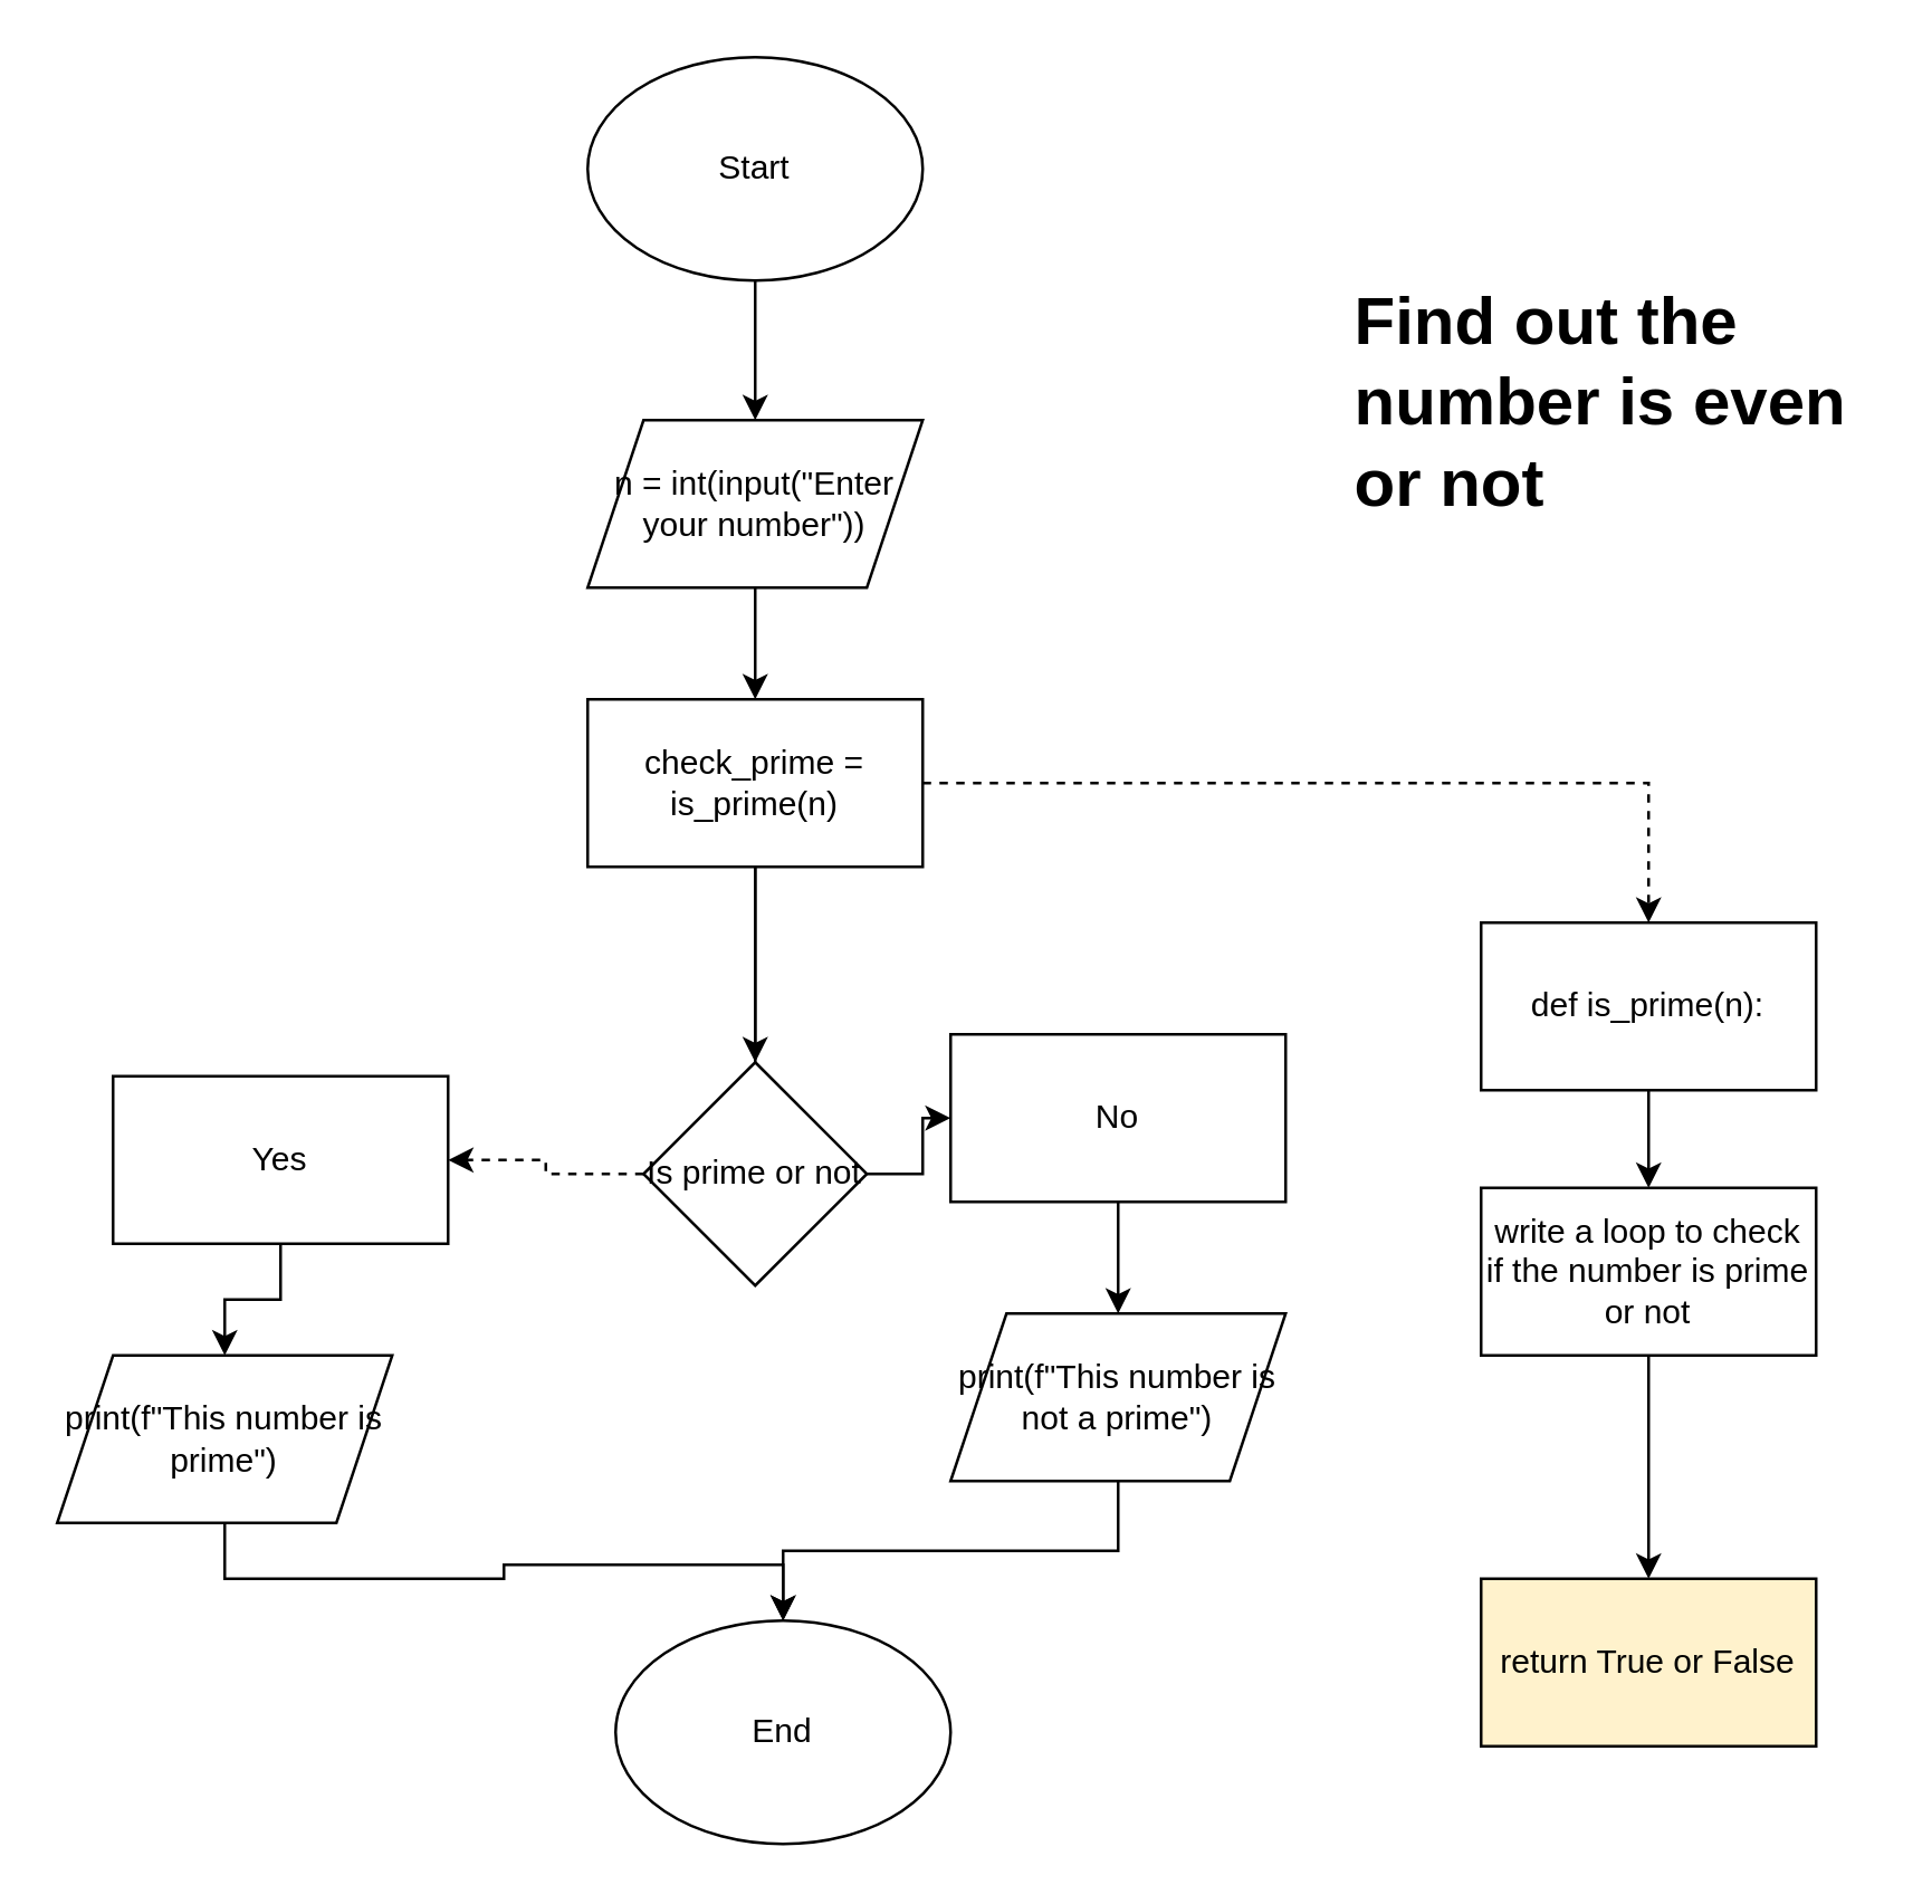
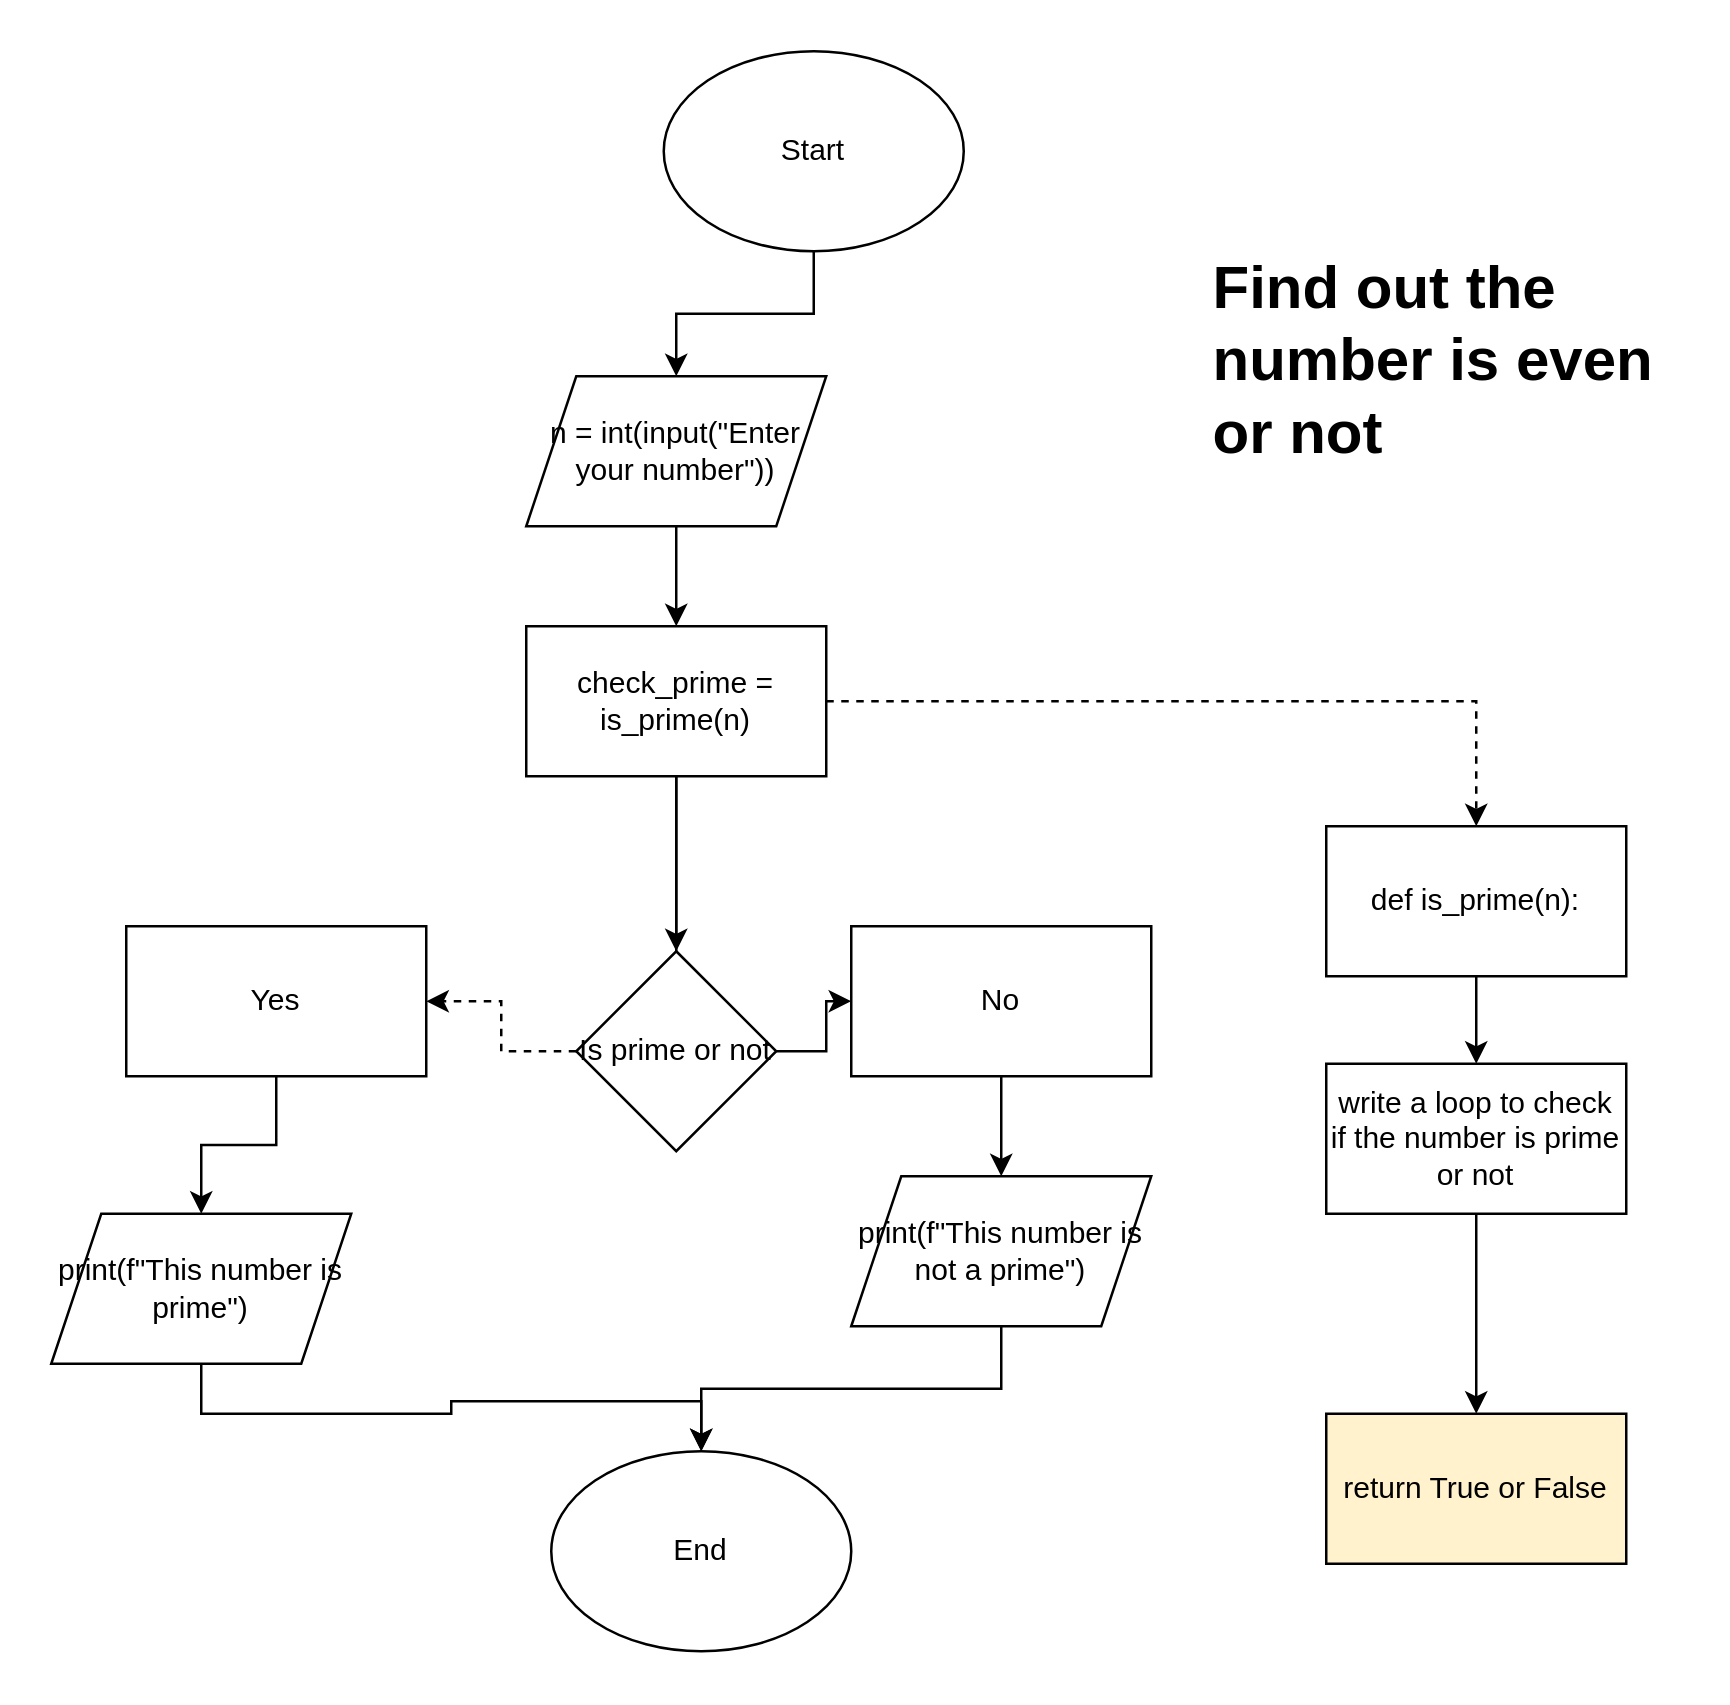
- <mxCell id="3" value="Start" style="ellipse;whiteSpace=wrap;html=1;" vertex="1" parent="1"><mxGeometry x="210" y="20" width="120" height="80" as="geometry" /></mxCell>
+ <mxCell id="3" value="Start" style="ellipse;whiteSpace=wrap;html=1;" vertex="1" parent="1"><mxGeometry x="265" y="20" width="120" height="80" as="geometry" /></mxCell>
- <mxCell id="22" value="Yes" style="whiteSpace=wrap;html=1;" vertex="1" parent="1"><mxGeometry x="40" y="385" width="120" height="60" as="geometry" /></mxCell>
+ <mxCell id="22" value="Yes" style="whiteSpace=wrap;html=1;" vertex="1" parent="1"><mxGeometry x="50" y="370" width="120" height="60" as="geometry" /></mxCell>
